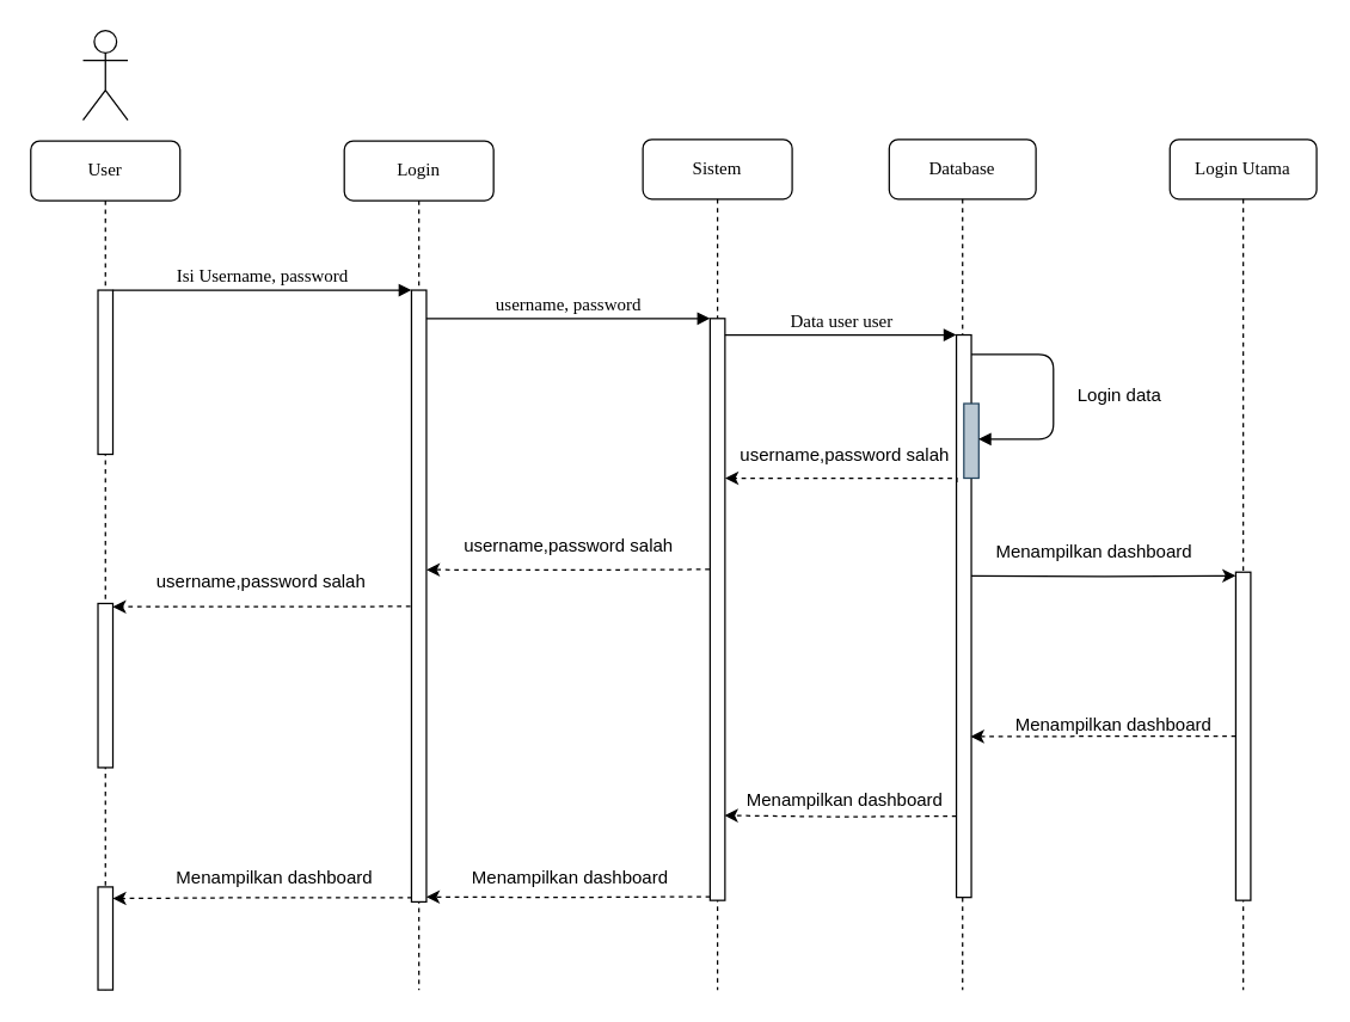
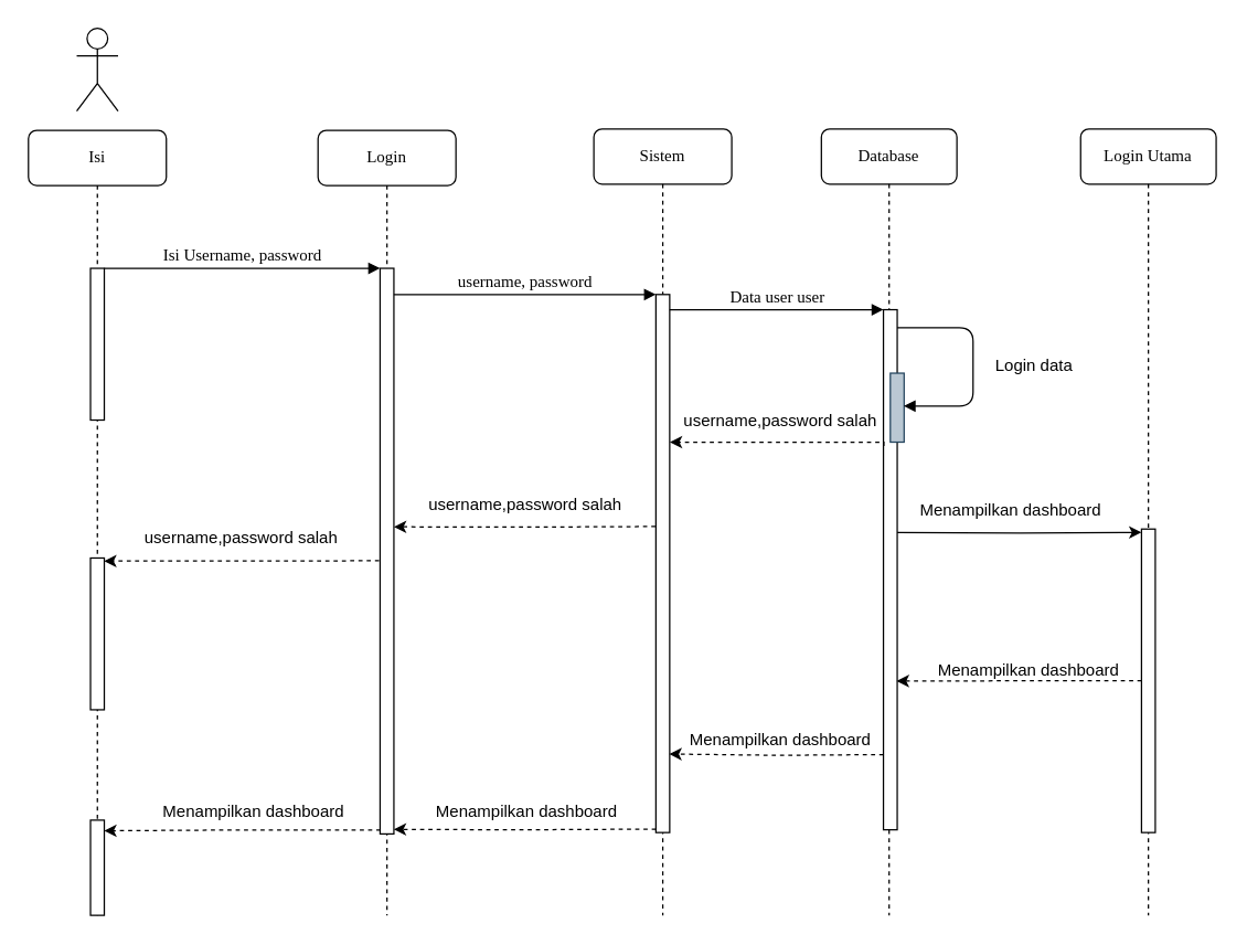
- <mxCell id="11" value="User" style="shape=umlLifeline;perimeter=lifelinePerimeter;whiteSpace=wrap;html=1;container=1;collapsible=0;recursiveResize=0;outlineConnect=0;rounded=1;shadow=0;comic=0;labelBackgroundColor=none;strokeWidth=1;fontFamily=Verdana;fontSize=12;align=center;" parent="1" vertex="1"><mxGeometry x="20" y="94" width="100" height="569" as="geometry" /></mxCell>
+ <mxCell id="11" value="Isi" style="shape=umlLifeline;perimeter=lifelinePerimeter;whiteSpace=wrap;html=1;container=1;collapsible=0;recursiveResize=0;outlineConnect=0;rounded=1;shadow=0;comic=0;labelBackgroundColor=none;strokeWidth=1;fontFamily=Verdana;fontSize=12;align=center;" parent="1" vertex="1"><mxGeometry x="20" y="94" width="100" height="569" as="geometry" /></mxCell>
